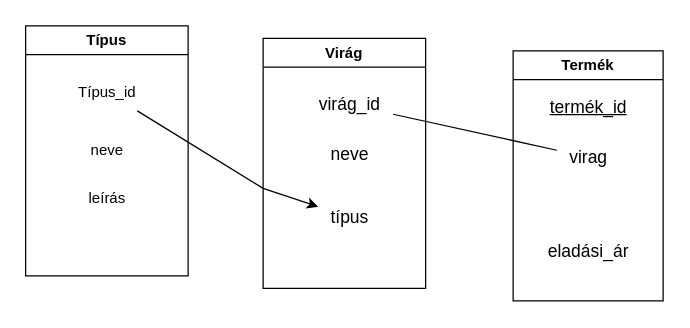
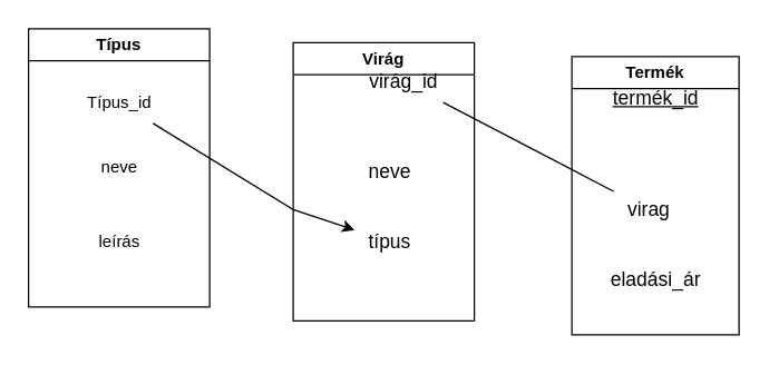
- <mxCell id="7" value="&lt;font style=&quot;font-size: 14px;&quot;&gt;virág_id&lt;/font&gt;" style="text;html=1;align=center;verticalAlign=middle;resizable=0;points=[];autosize=1;strokeColor=none;fillColor=none;" vertex="1" parent="6"><mxGeometry x="34" y="38" width="70" height="30" as="geometry" /></mxCell>
+ <mxCell id="7" value="&lt;font style=&quot;font-size: 14px;&quot;&gt;virág_id&lt;/font&gt;" style="text;html=1;align=center;verticalAlign=middle;resizable=0;points=[];autosize=1;strokeColor=none;fillColor=none;" vertex="1" parent="6"><mxGeometry x="44" y="13" width="70" height="30" as="geometry" /></mxCell>
- <mxCell id="3" value="&lt;u&gt;&lt;font style=&quot;font-size: 14px;&quot;&gt;termék_id&lt;/font&gt;&lt;/u&gt;" style="text;html=1;align=center;verticalAlign=middle;resizable=0;points=[];autosize=1;strokeColor=none;fillColor=none;" vertex="1" parent="2"><mxGeometry x="20" y="30" width="80" height="30" as="geometry" /></mxCell>
+ <mxCell id="3" value="&lt;u&gt;&lt;font style=&quot;font-size: 14px;&quot;&gt;termék_id&lt;/font&gt;&lt;/u&gt;" style="text;html=1;align=center;verticalAlign=middle;resizable=0;points=[];autosize=1;strokeColor=none;fillColor=none;" vertex="1" parent="2"><mxGeometry x="20" y="15" width="80" height="30" as="geometry" /></mxCell>
- <mxCell id="4" value="&lt;font style=&quot;font-size: 14px;&quot;&gt;virag&lt;/font&gt;" style="text;html=1;align=center;verticalAlign=middle;resizable=0;points=[];autosize=1;strokeColor=none;fillColor=none;" vertex="1" parent="2"><mxGeometry x="35" y="70" width="50" height="30" as="geometry" /></mxCell>
+ <mxCell id="4" value="&lt;font style=&quot;font-size: 14px;&quot;&gt;virag&lt;/font&gt;" style="text;html=1;align=center;verticalAlign=middle;resizable=0;points=[];autosize=1;strokeColor=none;fillColor=none;" vertex="1" parent="2"><mxGeometry x="30" y="95" width="50" height="30" as="geometry" /></mxCell>
- <mxCell id="13" value="leírás" style="text;html=1;align=center;verticalAlign=middle;resizable=0;points=[];autosize=1;strokeColor=none;fillColor=none;" vertex="1" parent="10"><mxGeometry x="40" y="123" width="50" height="30" as="geometry" /></mxCell>
+ <mxCell id="13" value="leírás" style="text;html=1;align=center;verticalAlign=middle;resizable=0;points=[];autosize=1;strokeColor=none;fillColor=none;" vertex="1" parent="10"><mxGeometry x="40" y="138" width="50" height="30" as="geometry" /></mxCell>
